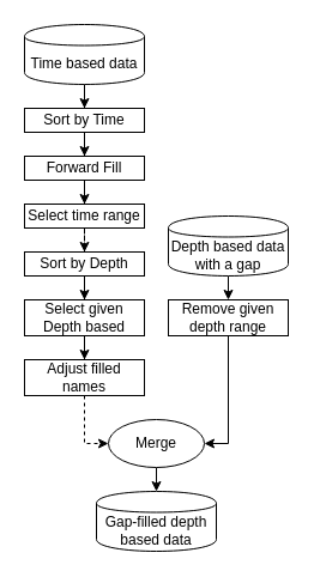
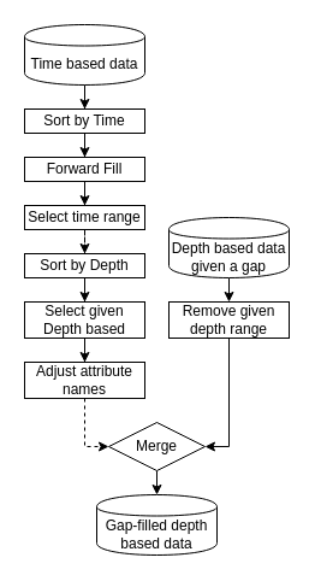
- <mxCell id="15" value="Depth based data with a gap" style="shape=cylinder;whiteSpace=wrap;html=1;boundedLbl=1;backgroundOutline=1;" parent="1" vertex="1"><mxGeometry x="140" y="180" width="100" height="50" as="geometry" /></mxCell>
+ <mxCell id="15" value="Depth based data given a gap" style="shape=cylinder;whiteSpace=wrap;html=1;boundedLbl=1;backgroundOutline=1;" parent="1" vertex="1"><mxGeometry x="140" y="180" width="100" height="50" as="geometry" /></mxCell>
- <mxCell id="19" value="Adjust filled names" style="rounded=0;whiteSpace=wrap;html=1;" parent="1" vertex="1"><mxGeometry x="20" y="300" width="100" height="30" as="geometry" /></mxCell>
+ <mxCell id="19" value="Adjust attribute names" style="rounded=0;whiteSpace=wrap;html=1;" parent="1" vertex="1"><mxGeometry x="20" y="300" width="100" height="30" as="geometry" /></mxCell>
- <mxCell id="21" value="Merge" style="ellipse;whiteSpace=wrap;html=1;" parent="1" vertex="1"><mxGeometry x="90" y="350" width="80" height="40" as="geometry" /></mxCell>
+ <mxCell id="21" value="Merge" style="rhombus;whiteSpace=wrap;html=1;" parent="1" vertex="1"><mxGeometry x="90" y="350" width="80" height="40" as="geometry" /></mxCell>
